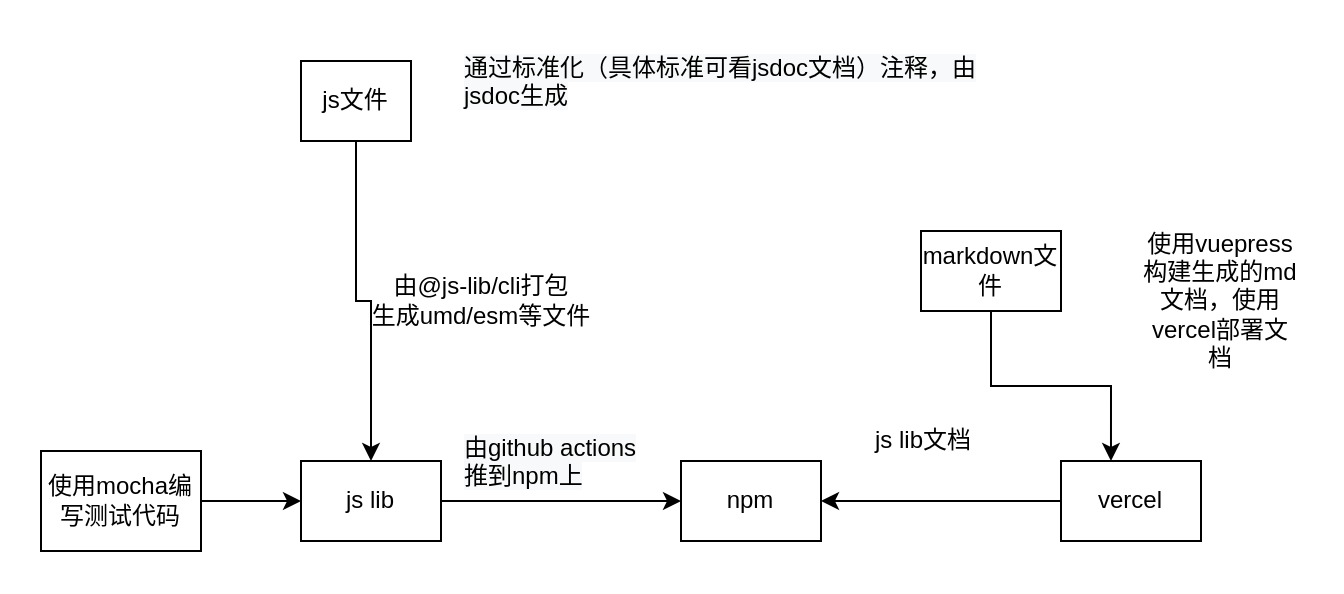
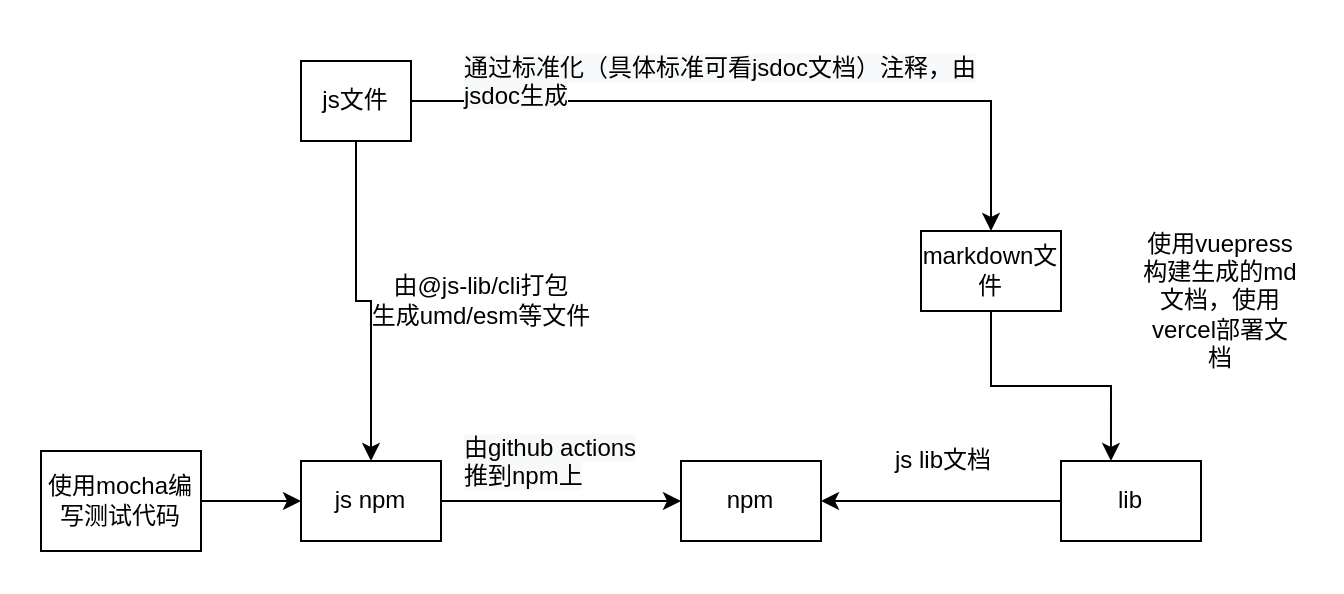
+ <mxCell id="6" style="edgeStyle=orthogonalEdgeStyle;rounded=0;orthogonalLoop=1;jettySize=auto;html=1;exitX=1;exitY=0.5;exitDx=0;exitDy=0;" edge="1" parent="1" source="7" target="9"><mxGeometry relative="1" as="geometry" /></mxCell>
- <mxCell id="16" value="js lib文档" style="text;html=1;align=center;verticalAlign=middle;resizable=0;points=[];autosize=1;strokeColor=none;" vertex="1" parent="1"><mxGeometry x="431" y="210" width="60" height="20" as="geometry" /></mxCell>
+ <mxCell id="16" value="js lib文档" style="text;html=1;align=center;verticalAlign=middle;resizable=0;points=[];autosize=1;strokeColor=none;" vertex="1" parent="1"><mxGeometry x="441" y="220" width="60" height="20" as="geometry" /></mxCell>
- <mxCell id="11" value="js lib" style="rounded=0;whiteSpace=wrap;html=1;" vertex="1" parent="1"><mxGeometry x="150" y="230" width="70" height="40" as="geometry" /></mxCell>
+ <mxCell id="11" value="js npm" style="rounded=0;whiteSpace=wrap;html=1;" vertex="1" parent="1"><mxGeometry x="150" y="230" width="70" height="40" as="geometry" /></mxCell>
- <mxCell id="4" value="vercel" style="rounded=0;whiteSpace=wrap;html=1;" vertex="1" parent="1"><mxGeometry x="530" y="230" width="70" height="40" as="geometry" /></mxCell>
+ <mxCell id="4" value="lib" style="rounded=0;whiteSpace=wrap;html=1;" vertex="1" parent="1"><mxGeometry x="530" y="230" width="70" height="40" as="geometry" /></mxCell>
